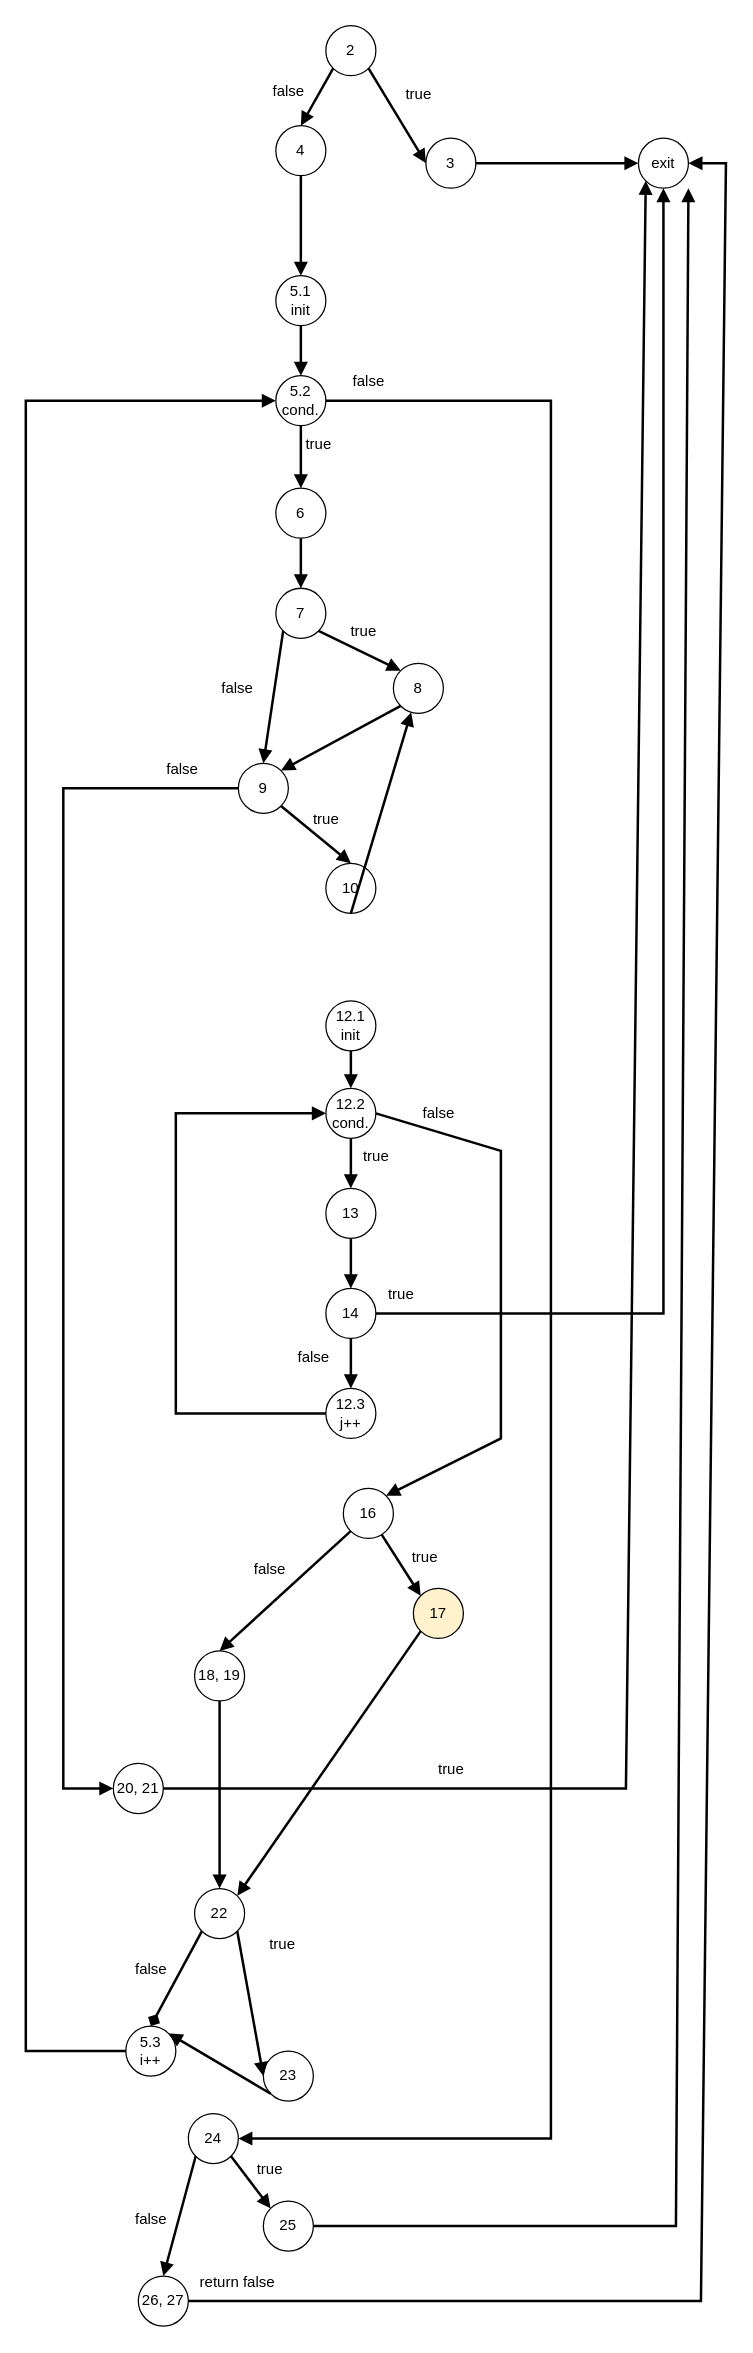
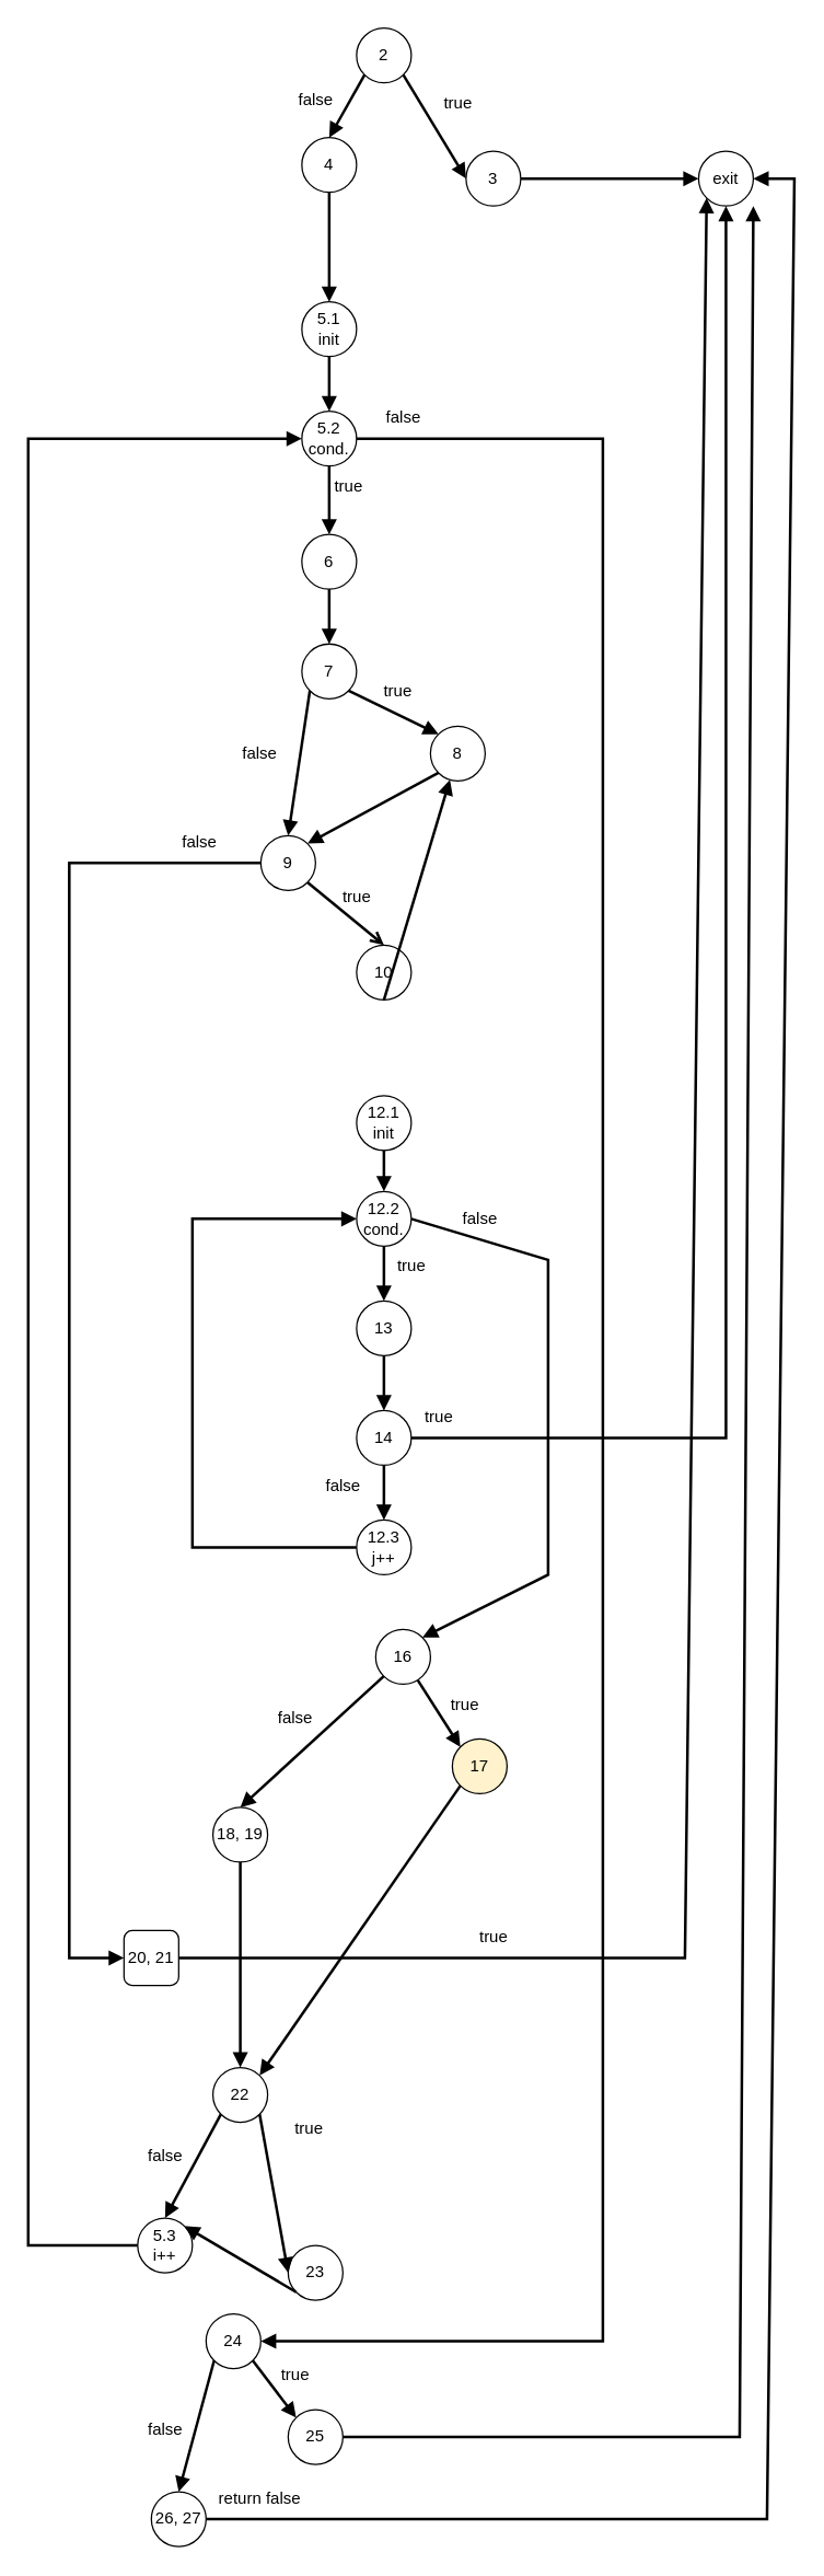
- <mxCell id="24" value="" style="endArrow=block;html=1;rounded=0;strokeWidth=2;endFill=1;exitX=1;exitY=1;exitDx=0;exitDy=0;entryX=0.5;entryY=0;entryDx=0;entryDy=0;" edge="1" parent="1" source="18" target="19"><mxGeometry width="50" height="50" relative="1" as="geometry"><mxPoint x="220" y="660" as="sourcePoint" /><mxPoint x="220" y="720" as="targetPoint" /></mxGeometry></mxCell>
+ <mxCell id="24" value="" style="endArrow=open;html=1;rounded=0;strokeWidth=2;endFill=1;exitX=1;exitY=1;exitDx=0;exitDy=0;entryX=0.5;entryY=0;entryDx=0;entryDy=0;" edge="1" parent="1" source="18" target="19"><mxGeometry width="50" height="50" relative="1" as="geometry"><mxPoint x="220" y="660" as="sourcePoint" /><mxPoint x="220" y="720" as="targetPoint" /></mxGeometry></mxCell>
- <mxCell id="42" value="20, 21" style="ellipse;whiteSpace=wrap;html=1;aspect=fixed;" vertex="1" parent="1"><mxGeometry x="90" y="1410" width="40" height="40" as="geometry" /></mxCell>
+ <mxCell id="42" value="20, 21" style="whiteSpace=wrap;html=1;aspect=fixed;rounded=1;" vertex="1" parent="1"><mxGeometry x="90" y="1410" width="40" height="40" as="geometry" /></mxCell>
- <mxCell id="53" value="" style="endArrow=diamond;html=1;rounded=0;strokeWidth=2;endFill=1;exitX=0;exitY=1;exitDx=0;exitDy=0;entryX=0.5;entryY=0;entryDx=0;entryDy=0;" edge="1" parent="1" source="44" target="46"><mxGeometry width="50" height="50" relative="1" as="geometry"><mxPoint x="90" y="1548" as="sourcePoint" /><mxPoint x="68" y="1610" as="targetPoint" /></mxGeometry></mxCell>
+ <mxCell id="53" value="" style="endArrow=block;html=1;rounded=0;strokeWidth=2;endFill=1;exitX=0;exitY=1;exitDx=0;exitDy=0;entryX=0.5;entryY=0;entryDx=0;entryDy=0;" edge="1" parent="1" source="44" target="46"><mxGeometry width="50" height="50" relative="1" as="geometry"><mxPoint x="90" y="1548" as="sourcePoint" /><mxPoint x="68" y="1610" as="targetPoint" /></mxGeometry></mxCell>
